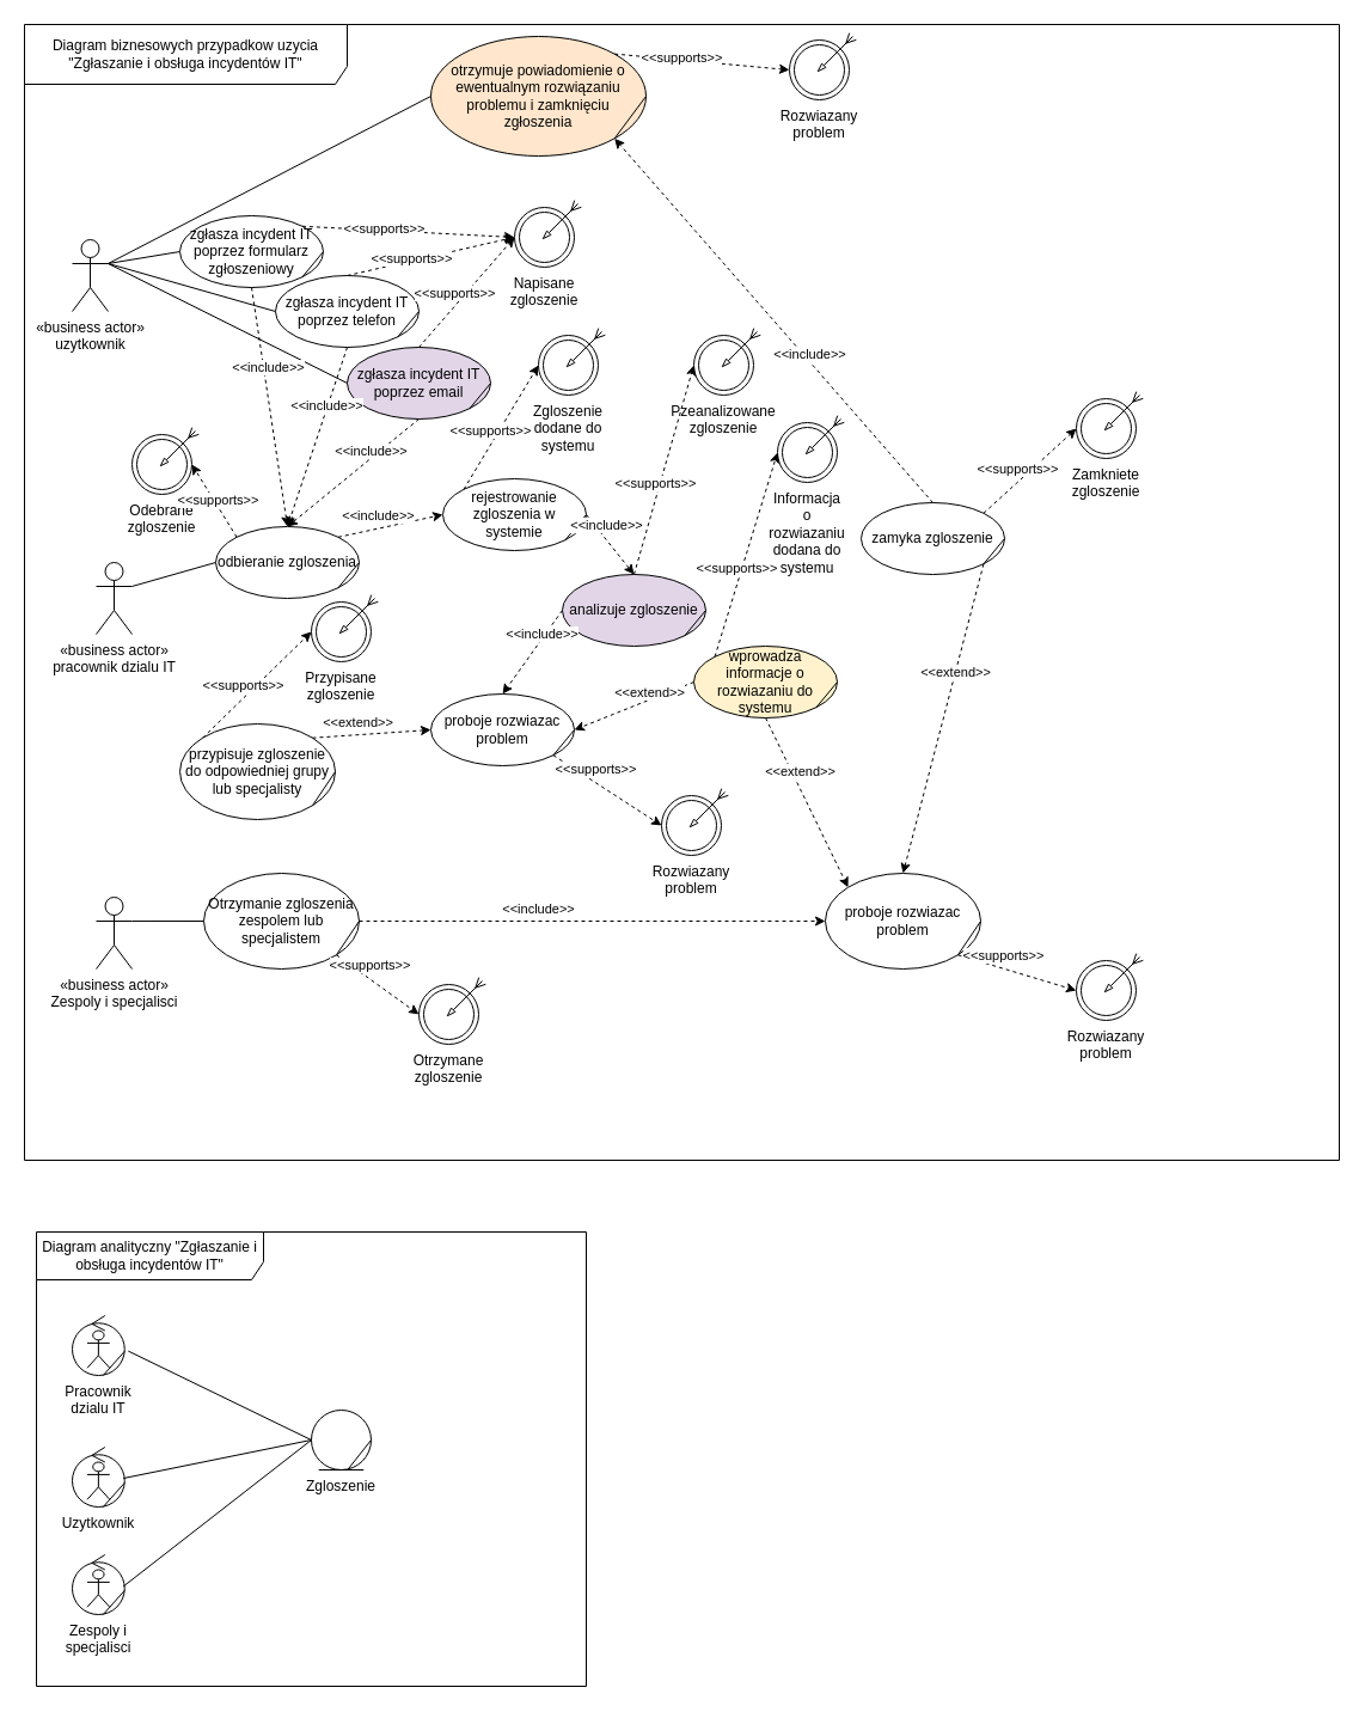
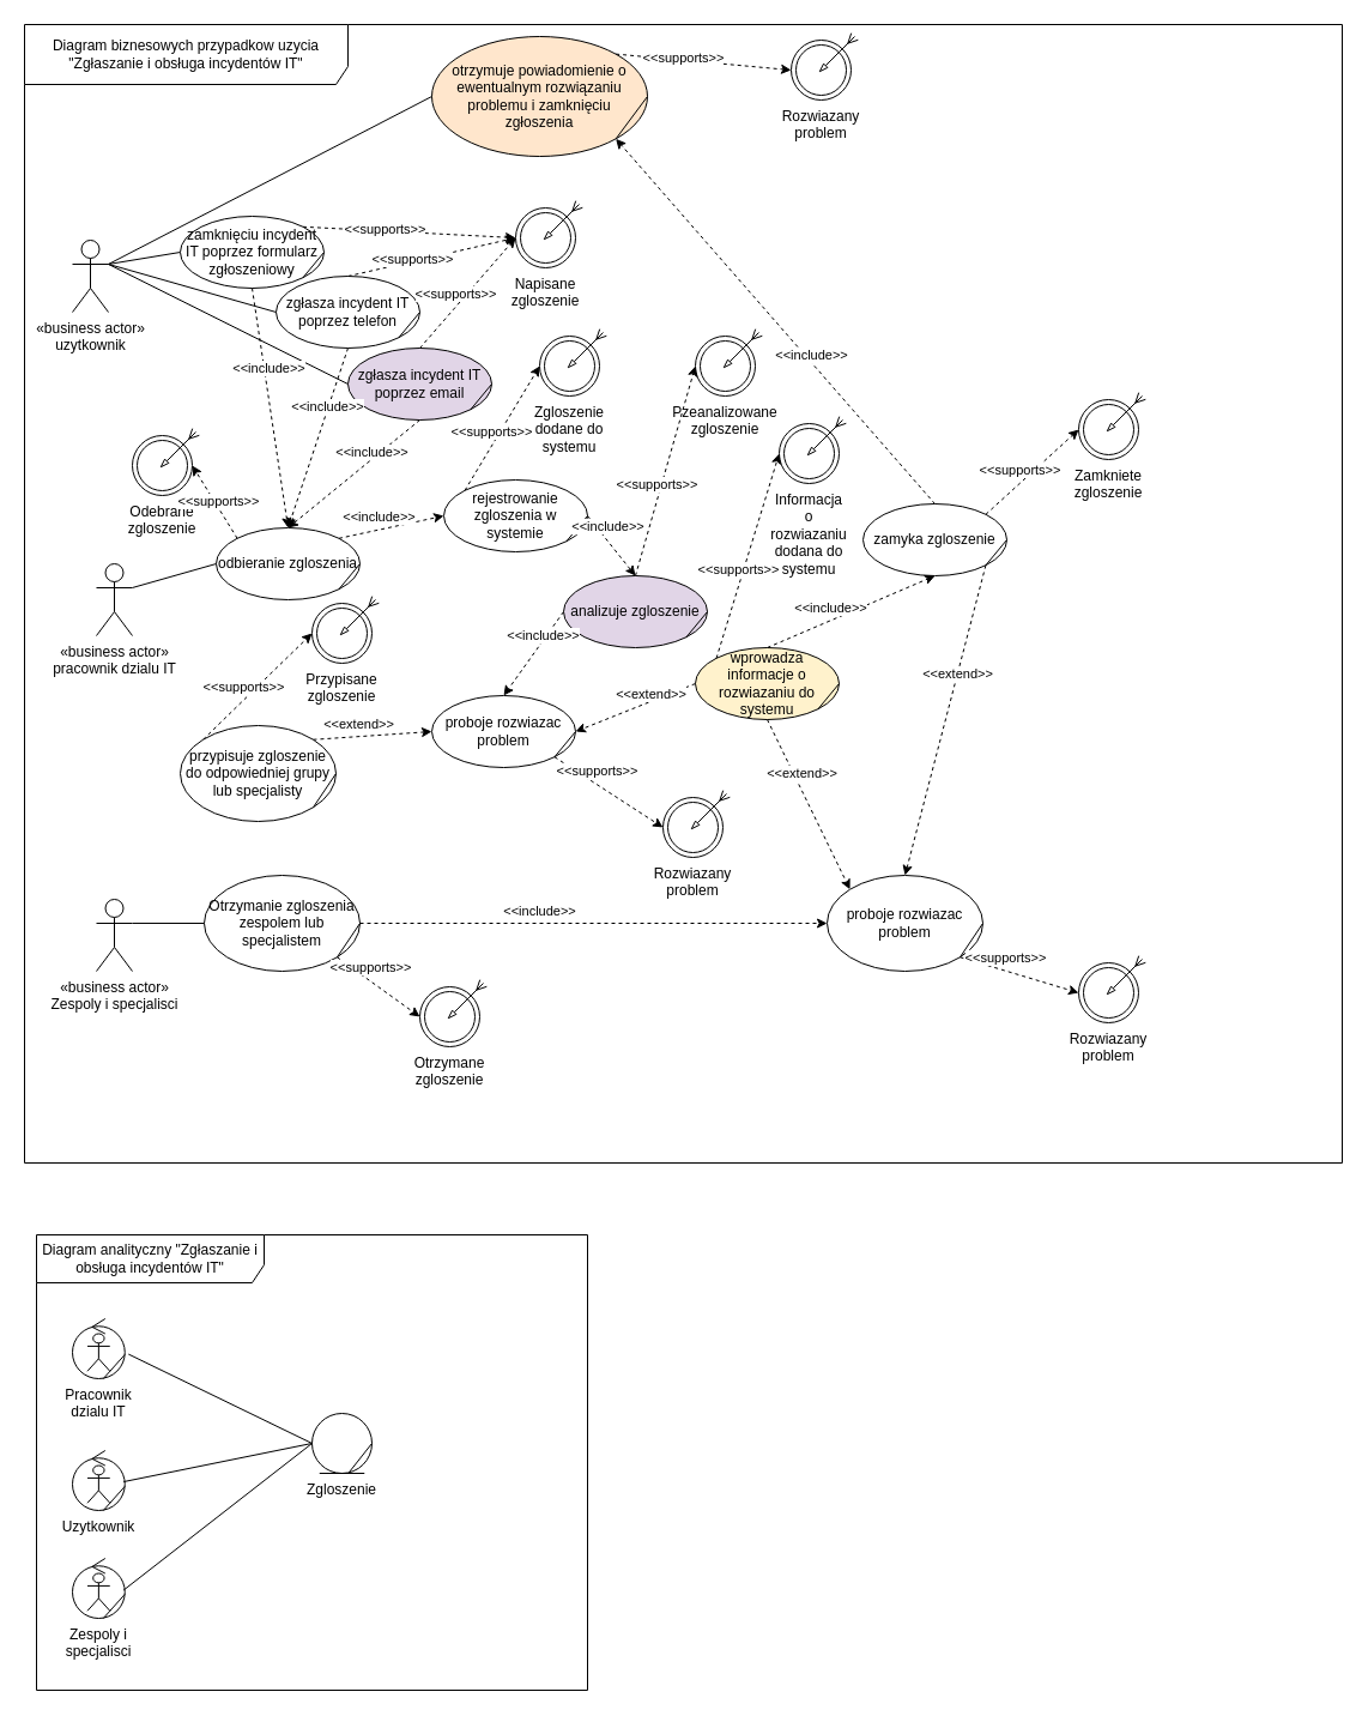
- <mxCell id="11" value="zgłasza incydent IT poprzez formularz zgłoszeniowy" style="ellipse;whiteSpace=wrap;html=1;" vertex="1" parent="10"><mxGeometry width="120" height="60" as="geometry" /></mxCell>
+ <mxCell id="11" value="zamknięciu incydent IT poprzez formularz zgłoszeniowy" style="ellipse;whiteSpace=wrap;html=1;" vertex="1" parent="10"><mxGeometry width="120" height="60" as="geometry" /></mxCell>
+ <mxCell id="83" style="rounded=0;orthogonalLoop=1;jettySize=auto;html=1;exitX=0.5;exitY=0;exitDx=0;exitDy=0;dashed=1;entryX=0.5;entryY=1;entryDx=0;entryDy=0;" edge="1" parent="1" source="66" target="69"><mxGeometry relative="1" as="geometry"><mxPoint x="292" y="459" as="sourcePoint" /><mxPoint x="380" y="440" as="targetPoint" /></mxGeometry></mxCell>
+ <mxCell id="84" value="&amp;lt;&amp;lt;include&amp;gt;&amp;gt;" style="edgeLabel;html=1;align=center;verticalAlign=middle;resizable=0;points=[];" vertex="1" connectable="0" parent="83"><mxGeometry x="-0.236" y="2" relative="1" as="geometry"><mxPoint y="-9" as="offset" /></mxGeometry></mxCell>
